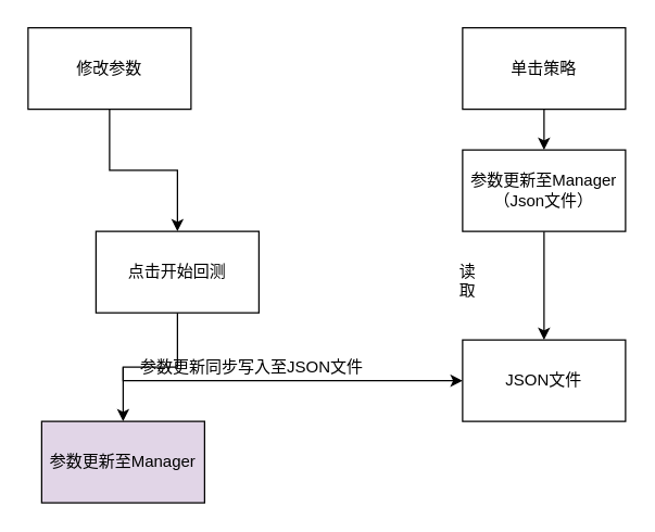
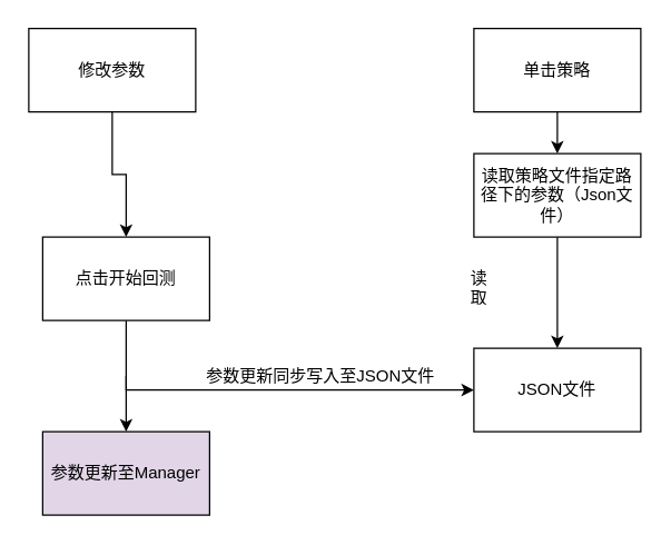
- <mxCell id="5" value="参数更新至Manager（Json文件）" style="rounded=0;whiteSpace=wrap;html=1;" vertex="1" parent="1"><mxGeometry x="340" y="110" width="120" height="60" as="geometry" /></mxCell>
+ <mxCell id="5" value="读取策略文件指定路径下的参数（Json文件）" style="rounded=0;whiteSpace=wrap;html=1;" vertex="1" parent="1"><mxGeometry x="340" y="110" width="120" height="60" as="geometry" /></mxCell>
- <mxCell id="11" value="点击开始回测" style="whiteSpace=wrap;html=1;rounded=0;" vertex="1" parent="1"><mxGeometry x="70" y="170" width="120" height="60" as="geometry" /></mxCell>
+ <mxCell id="11" value="点击开始回测" style="whiteSpace=wrap;html=1;rounded=0;" vertex="1" parent="1"><mxGeometry x="30" y="170" width="120" height="60" as="geometry" /></mxCell>
- <mxCell id="14" value="参数更新同步写入至JSON文件" style="text;html=1;strokeColor=none;fillColor=none;align=center;verticalAlign=middle;whiteSpace=wrap;overflow=hidden;" vertex="1" parent="1"><mxGeometry x="95" y="260" width="180" height="20" as="geometry" /></mxCell>
+ <mxCell id="14" value="参数更新同步写入至JSON文件" style="text;html=1;strokeColor=none;fillColor=none;align=center;verticalAlign=middle;whiteSpace=wrap;overflow=hidden;" vertex="1" parent="1"><mxGeometry x="140" y="260" width="180" height="20" as="geometry" /></mxCell>
